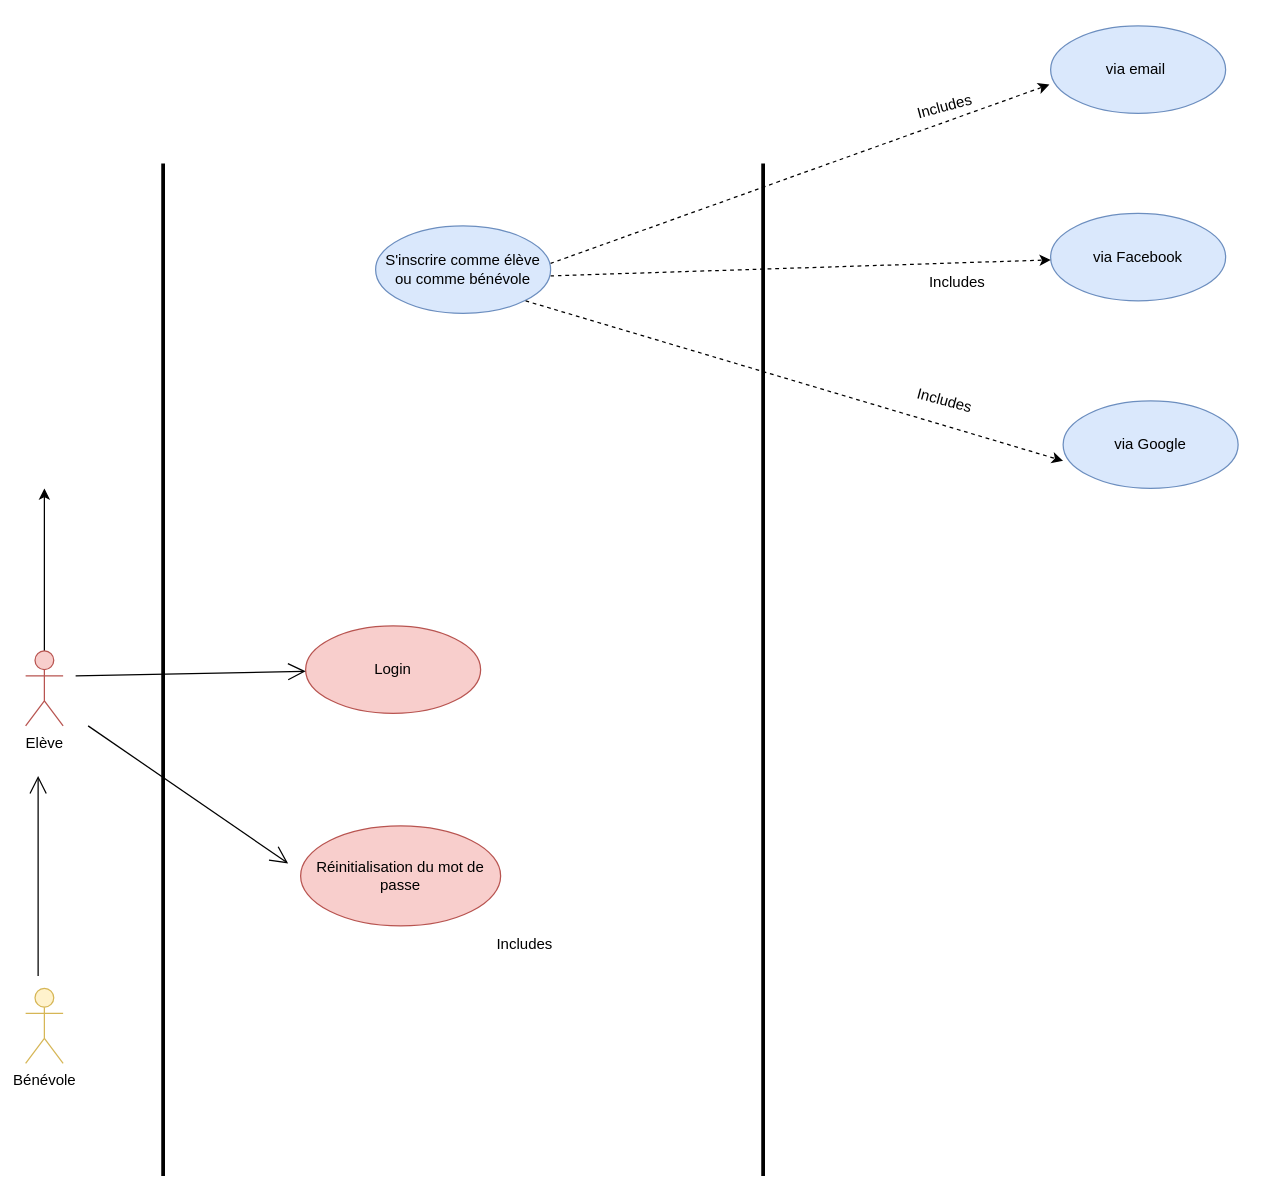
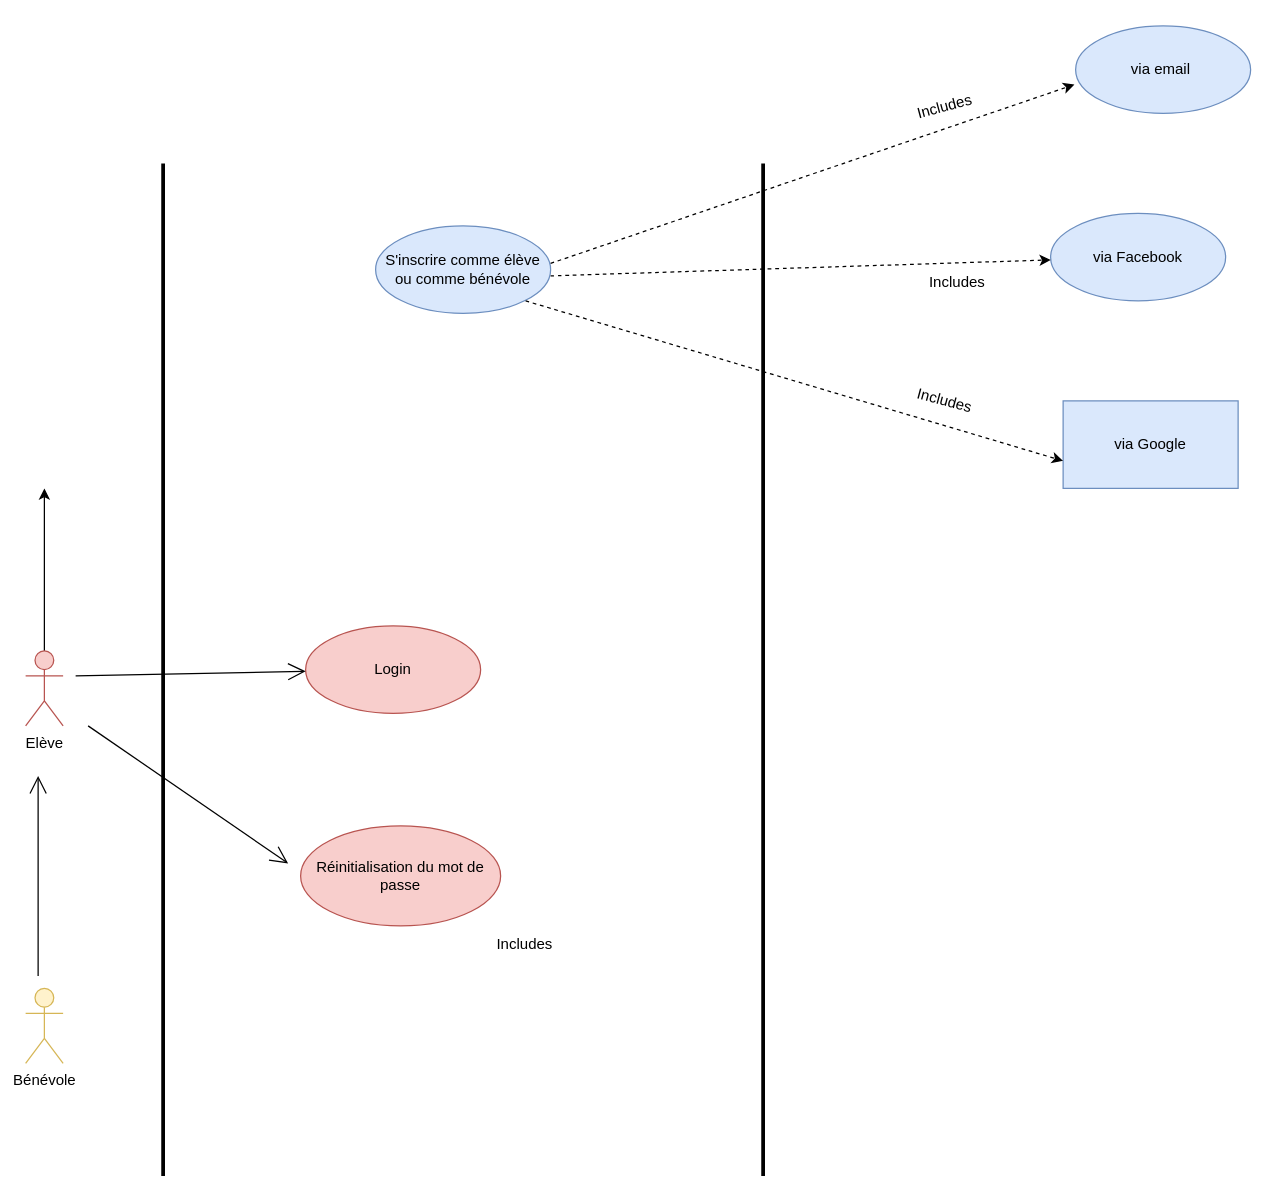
- <mxCell id="11" value="via email&amp;nbsp;" style="ellipse;whiteSpace=wrap;html=1;fillColor=#dae8fc;strokeColor=#6c8ebf;" parent="1" vertex="1"><mxGeometry x="840" y="20" width="140" height="70" as="geometry" /></mxCell>
+ <mxCell id="11" value="via email&amp;nbsp;" style="ellipse;whiteSpace=wrap;html=1;fillColor=#dae8fc;strokeColor=#6c8ebf;" parent="1" vertex="1"><mxGeometry x="860" y="20" width="140" height="70" as="geometry" /></mxCell>
- <mxCell id="9" value="via Google" style="ellipse;whiteSpace=wrap;html=1;fillColor=#dae8fc;strokeColor=#6c8ebf;" parent="1" vertex="1"><mxGeometry x="850" y="320" width="140" height="70" as="geometry" /></mxCell>
+ <mxCell id="9" value="via Google" style="whiteSpace=wrap;html=1;fillColor=#dae8fc;strokeColor=#6c8ebf;rounded=0;" parent="1" vertex="1"><mxGeometry x="850" y="320" width="140" height="70" as="geometry" /></mxCell>
